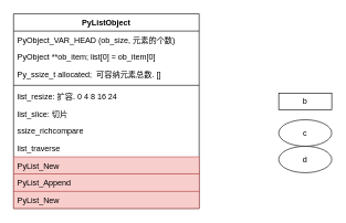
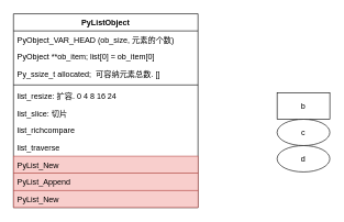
- <mxCell id="14" value="b" style="rounded=0;whiteSpace=wrap;html=1;" parent="1" vertex="1"><mxGeometry x="420" y="140" width="80" height="25" as="geometry" /></mxCell>
+ <mxCell id="14" value="b" style="rounded=0;whiteSpace=wrap;html=1;" parent="1" vertex="1"><mxGeometry x="420" y="140" width="80" height="40" as="geometry" /></mxCell>
- <mxCell id="9" value="ssize_richcompare" style="text;strokeColor=none;fillColor=none;align=left;verticalAlign=top;spacingLeft=4;spacingRight=4;overflow=hidden;rotatable=0;points=[[0,0.5],[1,0.5]];portConstraint=eastwest;" parent="2" vertex="1"><mxGeometry y="164" width="280" height="26" as="geometry" /></mxCell>
+ <mxCell id="9" value="list_richcompare" style="text;strokeColor=none;fillColor=none;align=left;verticalAlign=top;spacingLeft=4;spacingRight=4;overflow=hidden;rotatable=0;points=[[0,0.5],[1,0.5]];portConstraint=eastwest;" parent="2" vertex="1"><mxGeometry y="164" width="280" height="26" as="geometry" /></mxCell>
